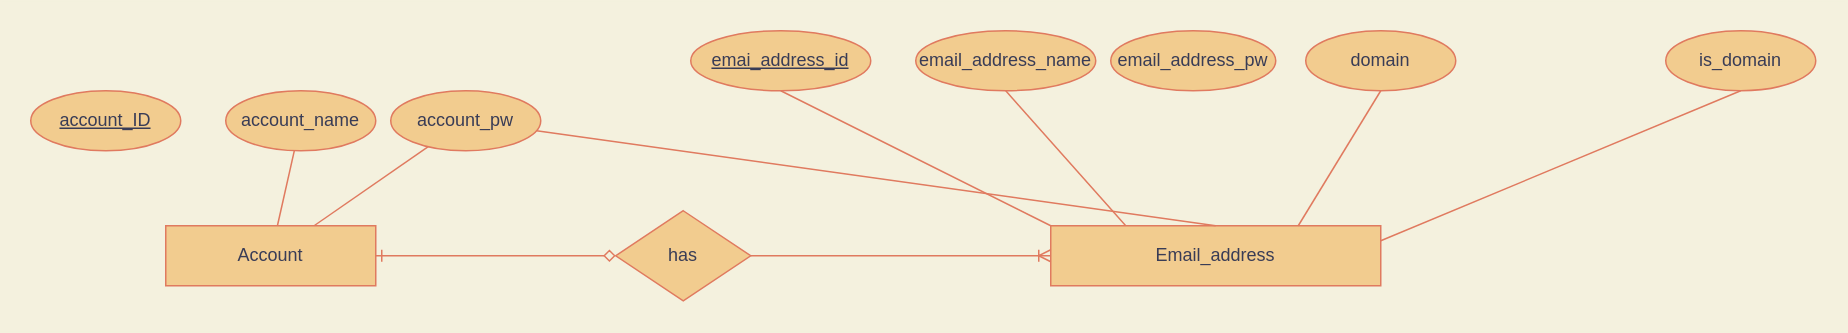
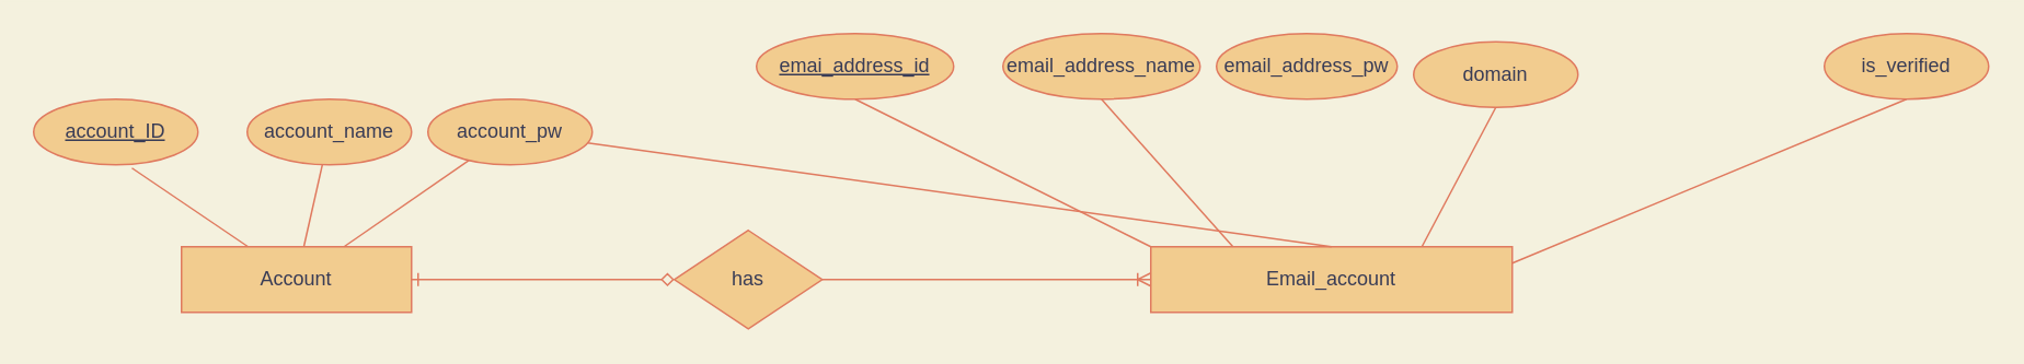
- <mxCell id="15" value="domain" style="ellipse;whiteSpace=wrap;html=1;align=center;strokeColor=#E07A5F;fillColor=#F2CC8F;fontColor=#393C56;" parent="1" vertex="1"><mxGeometry x="870" y="20" width="100" height="40" as="geometry" /></mxCell>
+ <mxCell id="15" value="domain" style="ellipse;whiteSpace=wrap;html=1;align=center;strokeColor=#E07A5F;fillColor=#F2CC8F;fontColor=#393C56;" parent="1" vertex="1"><mxGeometry x="860" y="25" width="100" height="40" as="geometry" /></mxCell>
- <mxCell id="21" value="is_domain" style="ellipse;whiteSpace=wrap;html=1;align=center;rounded=0;sketch=0;fontColor=#393C56;strokeColor=#E07A5F;fillColor=#F2CC8F;" parent="1" vertex="1"><mxGeometry x="1110" y="20" width="100" height="40" as="geometry" /></mxCell>
+ <mxCell id="21" value="is_verified" style="ellipse;whiteSpace=wrap;html=1;align=center;rounded=0;sketch=0;fontColor=#393C56;strokeColor=#E07A5F;fillColor=#F2CC8F;" parent="1" vertex="1"><mxGeometry x="1110" y="20" width="100" height="40" as="geometry" /></mxCell>
+ <mxCell id="6" value="" style="endArrow=none;html=1;rounded=0;exitX=0.598;exitY=1.05;exitDx=0;exitDy=0;exitPerimeter=0;strokeColor=#E07A5F;labelBackgroundColor=#F4F1DE;fontColor=#393C56;" parent="1" source="3" target="2" edge="1"><mxGeometry relative="1" as="geometry"><mxPoint x="360" y="260" as="sourcePoint" /><mxPoint x="520" y="260" as="targetPoint" /></mxGeometry></mxCell>
- <mxCell id="9" value="Email_address" style="whiteSpace=wrap;html=1;align=center;fillColor=#F2CC8F;strokeColor=#E07A5F;fontColor=#393C56;" parent="1" vertex="1"><mxGeometry x="700" y="150" width="220" height="40" as="geometry" /></mxCell>
+ <mxCell id="9" value="Email_account" style="whiteSpace=wrap;html=1;align=center;fillColor=#F2CC8F;strokeColor=#E07A5F;fontColor=#393C56;" parent="1" vertex="1"><mxGeometry x="700" y="150" width="220" height="40" as="geometry" /></mxCell>
